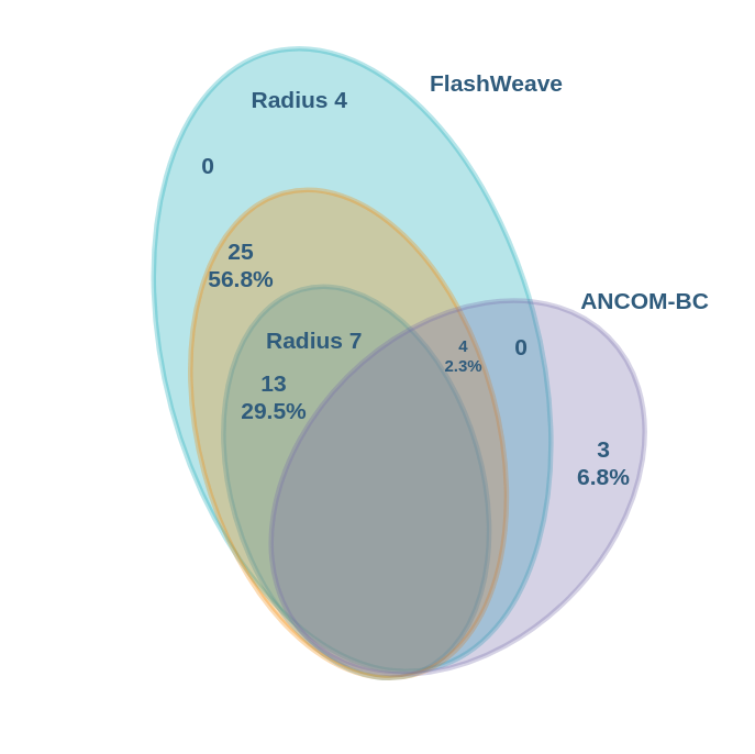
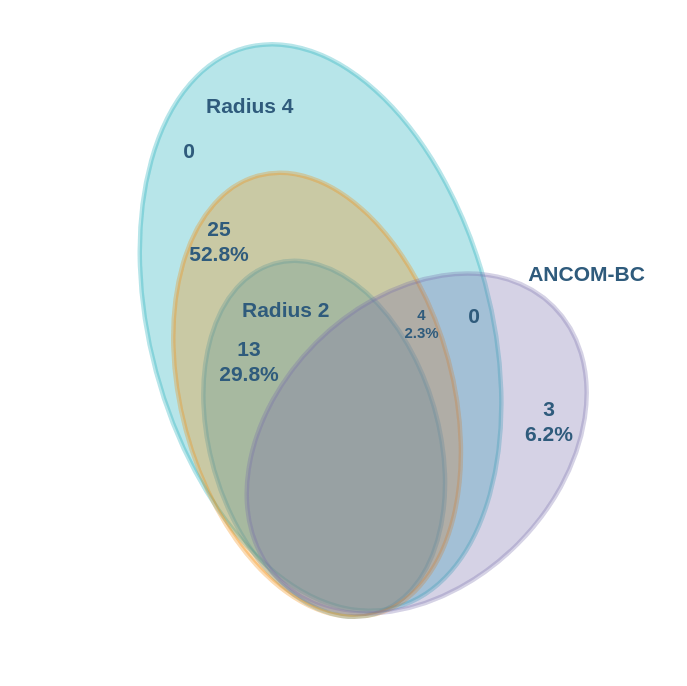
- <mxCell id="12" value="FlashWeave" style="text;html=1;strokeColor=none;fillColor=none;align=center;verticalAlign=middle;whiteSpace=wrap;rounded=0;shadow=0;labelBackgroundColor=none;fontFamily=Helvetica;fontSize=14;fontColor=#2F5B7C;fontStyle=1" parent="1" vertex="1"><mxGeometry x="256" y="20" width="90" height="20" as="geometry" /></mxCell>
- <mxCell id="15" value="Radius 4" style="text;html=1;strokeColor=none;fillColor=none;align=center;verticalAlign=middle;whiteSpace=wrap;rounded=0;shadow=0;labelBackgroundColor=none;fontFamily=Helvetica;fontSize=14;fontColor=#2F5B7C;fontStyle=1" vertex="1" parent="1"><mxGeometry x="145.6" y="30" width="70.8" height="20" as="geometry" /></mxCell>
+ <mxCell id="15" value="Radius 4" style="text;html=1;strokeColor=none;fillColor=none;align=center;verticalAlign=middle;whiteSpace=wrap;rounded=0;shadow=0;labelBackgroundColor=none;fontFamily=Helvetica;fontSize=14;fontColor=#2F5B7C;fontStyle=1" vertex="1" parent="1"><mxGeometry x="130.6" y="40" width="70.8" height="20" as="geometry" /></mxCell>
- <mxCell id="8" value="25&lt;br&gt;56.8%" style="text;html=1;strokeColor=none;fillColor=none;align=center;verticalAlign=middle;whiteSpace=wrap;rounded=0;shadow=0;labelBackgroundColor=none;fontFamily=Helvetica;fontSize=14;fontColor=#2F5B7C;fontStyle=1" parent="1" vertex="1"><mxGeometry x="126" y="130" width="40" height="20" as="geometry" /></mxCell>
+ <mxCell id="8" value="25&lt;br&gt;52.8%" style="text;html=1;strokeColor=none;fillColor=none;align=center;verticalAlign=middle;whiteSpace=wrap;rounded=0;shadow=0;labelBackgroundColor=none;fontFamily=Helvetica;fontSize=14;fontColor=#2F5B7C;fontStyle=1" parent="1" vertex="1"><mxGeometry x="126" y="130" width="40" height="20" as="geometry" /></mxCell>
- <mxCell id="6" value="Radius 7" style="text;html=1;strokeColor=none;fillColor=none;align=center;verticalAlign=middle;whiteSpace=wrap;rounded=0;shadow=0;labelBackgroundColor=none;fontFamily=Helvetica;fontSize=14;fontColor=#2F5B7C;fontStyle=1" parent="1" vertex="1"><mxGeometry x="155.2" y="175.62" width="70.8" height="20" as="geometry" /></mxCell>
+ <mxCell id="6" value="Radius 2" style="text;html=1;strokeColor=none;fillColor=none;align=center;verticalAlign=middle;whiteSpace=wrap;rounded=0;shadow=0;labelBackgroundColor=none;fontFamily=Helvetica;fontSize=14;fontColor=#2F5B7C;fontStyle=1" parent="1" vertex="1"><mxGeometry x="155.2" y="175.62" width="70.8" height="20" as="geometry" /></mxCell>
- <mxCell id="9" value="13&lt;br&gt;29.5%" style="text;html=1;strokeColor=none;fillColor=none;align=center;verticalAlign=middle;whiteSpace=wrap;rounded=0;shadow=0;labelBackgroundColor=none;fontFamily=Helvetica;fontSize=14;fontColor=#2F5B7C;fontStyle=1" parent="1" vertex="1"><mxGeometry x="146" y="210" width="40" height="20" as="geometry" /></mxCell>
+ <mxCell id="9" value="13&lt;br&gt;29.8%" style="text;html=1;strokeColor=none;fillColor=none;align=center;verticalAlign=middle;whiteSpace=wrap;rounded=0;shadow=0;labelBackgroundColor=none;fontFamily=Helvetica;fontSize=14;fontColor=#2F5B7C;fontStyle=1" parent="1" vertex="1"><mxGeometry x="146" y="210" width="40" height="20" as="geometry" /></mxCell>
- <mxCell id="10" value="3&lt;br&gt;6.8%" style="text;html=1;strokeColor=none;fillColor=none;align=center;verticalAlign=middle;whiteSpace=wrap;rounded=0;shadow=0;labelBackgroundColor=none;fontFamily=Helvetica;fontSize=14;fontColor=#2F5B7C;fontStyle=1" parent="1" vertex="1"><mxGeometry x="346" y="250" width="40" height="20" as="geometry" /></mxCell>
+ <mxCell id="10" value="3&lt;br&gt;6.2%" style="text;html=1;strokeColor=none;fillColor=none;align=center;verticalAlign=middle;whiteSpace=wrap;rounded=0;shadow=0;labelBackgroundColor=none;fontFamily=Helvetica;fontSize=14;fontColor=#2F5B7C;fontStyle=1" parent="1" vertex="1"><mxGeometry x="346" y="250" width="40" height="20" as="geometry" /></mxCell>
